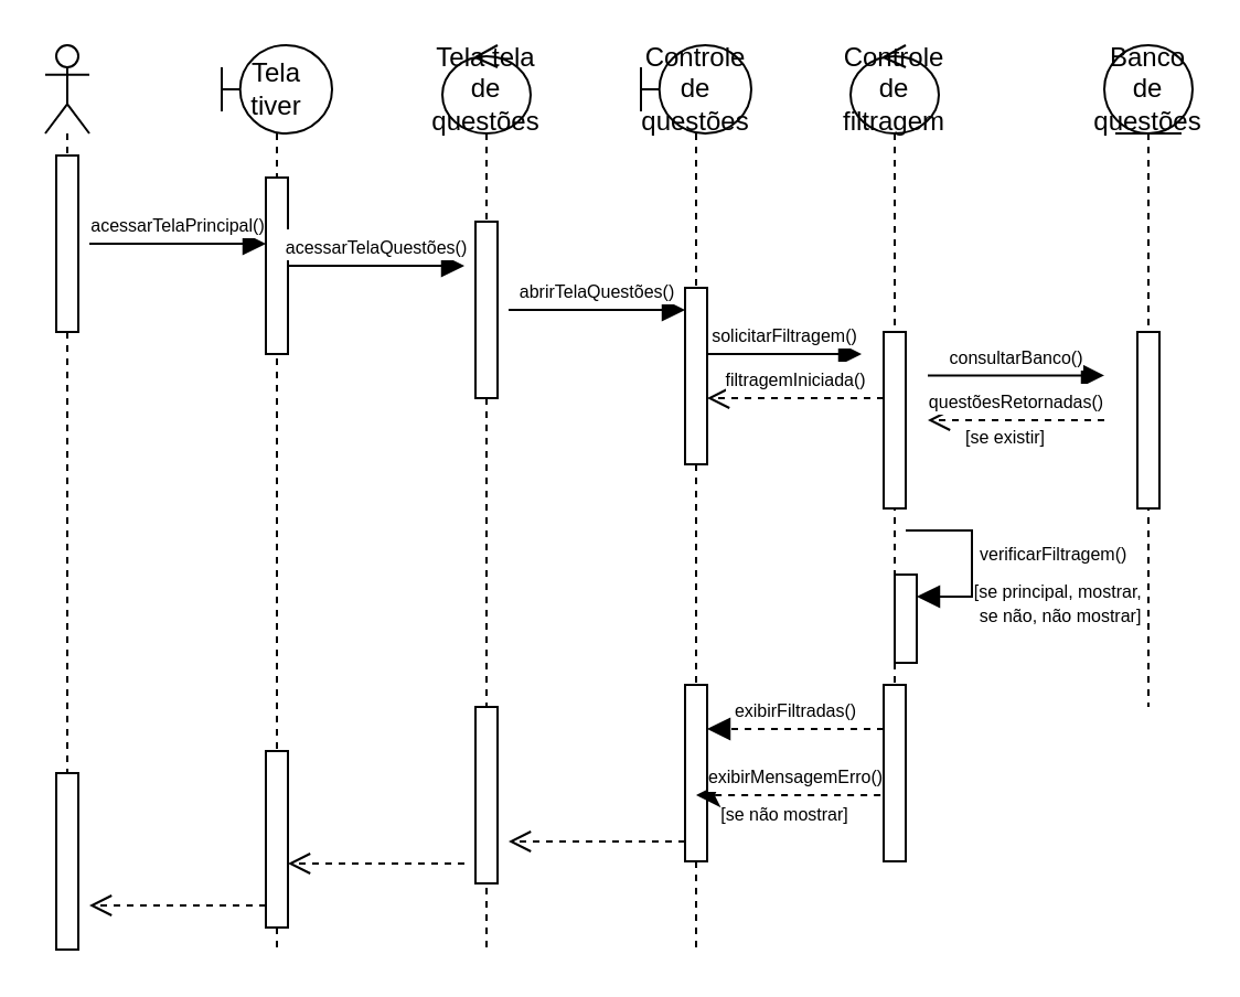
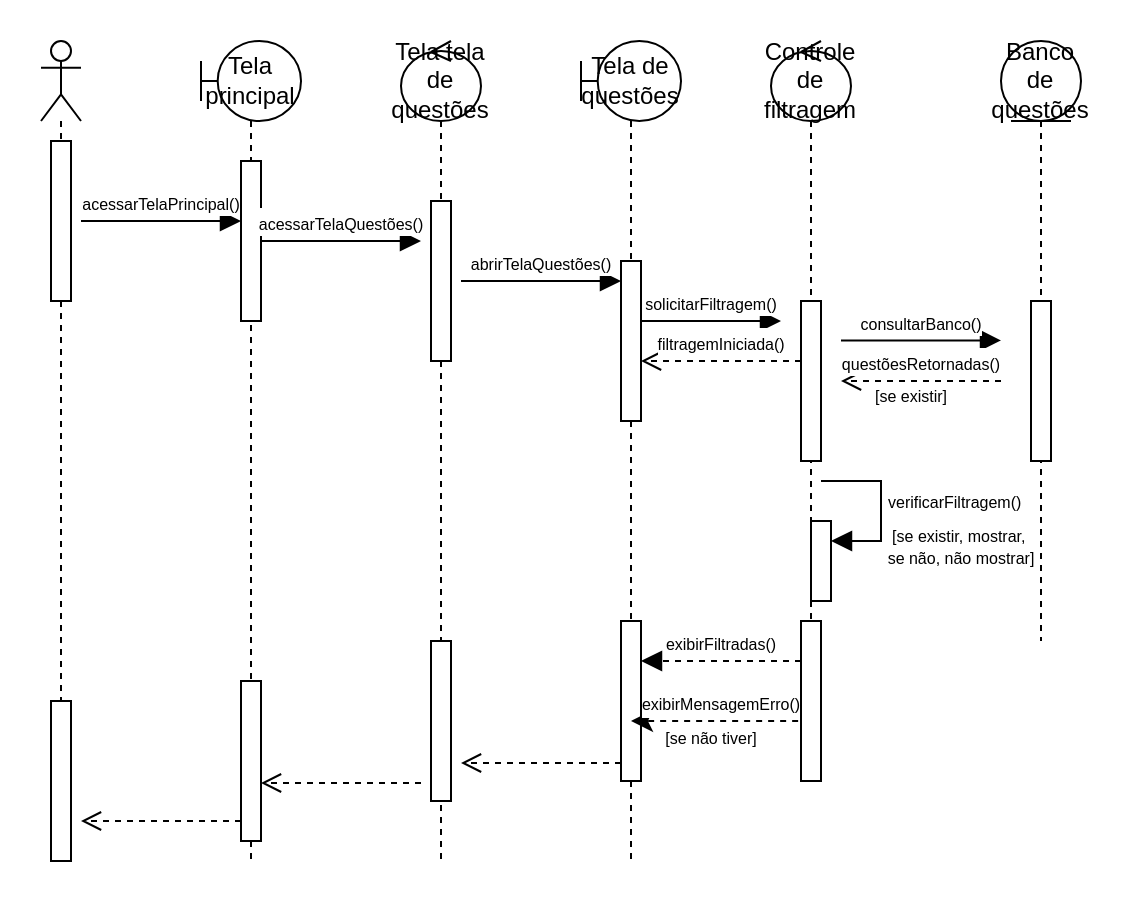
- <mxCell id="6" value="&lt;div style=&quot;&quot;&gt;&lt;span style=&quot;background-color: initial;&quot;&gt;Tela tiver&lt;/span&gt;&lt;/div&gt;" style="shape=umlLifeline;perimeter=lifelinePerimeter;whiteSpace=wrap;html=1;container=1;dropTarget=0;collapsible=0;recursiveResize=0;outlineConnect=0;portConstraint=eastwest;newEdgeStyle={&quot;curved&quot;:0,&quot;rounded&quot;:0};participant=umlBoundary;align=center;" vertex="1" parent="1"><mxGeometry x="100" y="20" width="50" height="410" as="geometry" /></mxCell>
+ <mxCell id="6" value="&lt;div style=&quot;&quot;&gt;&lt;span style=&quot;background-color: initial;&quot;&gt;Tela principal&lt;/span&gt;&lt;/div&gt;" style="shape=umlLifeline;perimeter=lifelinePerimeter;whiteSpace=wrap;html=1;container=1;dropTarget=0;collapsible=0;recursiveResize=0;outlineConnect=0;portConstraint=eastwest;newEdgeStyle={&quot;curved&quot;:0,&quot;rounded&quot;:0};participant=umlBoundary;align=center;" vertex="1" parent="1"><mxGeometry x="100" y="20" width="50" height="410" as="geometry" /></mxCell>
- <mxCell id="12" value="Controle de questões" style="shape=umlLifeline;perimeter=lifelinePerimeter;whiteSpace=wrap;html=1;container=1;dropTarget=0;collapsible=0;recursiveResize=0;outlineConnect=0;portConstraint=eastwest;newEdgeStyle={&quot;curved&quot;:0,&quot;rounded&quot;:0};participant=umlBoundary;" vertex="1" parent="1"><mxGeometry x="290" y="20" width="50" height="410" as="geometry" /></mxCell>
+ <mxCell id="12" value="Tela de questões" style="shape=umlLifeline;perimeter=lifelinePerimeter;whiteSpace=wrap;html=1;container=1;dropTarget=0;collapsible=0;recursiveResize=0;outlineConnect=0;portConstraint=eastwest;newEdgeStyle={&quot;curved&quot;:0,&quot;rounded&quot;:0};participant=umlBoundary;" vertex="1" parent="1"><mxGeometry x="290" y="20" width="50" height="410" as="geometry" /></mxCell>
- <mxCell id="33" value="&lt;font style=&quot;font-size: 8px;&quot;&gt;[se principal, mostrar,&amp;nbsp;&lt;/font&gt;&lt;div style=&quot;font-size: 8px;&quot;&gt;&lt;font style=&quot;font-size: 8px;&quot;&gt;se não, não mostrar]&lt;/font&gt;&lt;/div&gt;" style="text;html=1;align=center;verticalAlign=middle;resizable=0;points=[];autosize=1;strokeColor=none;fillColor=none;fontSize=16;container=0;" vertex="1" parent="1"><mxGeometry x="430" y="250" width="100" height="40" as="geometry" /></mxCell>
+ <mxCell id="33" value="&lt;font style=&quot;font-size: 8px;&quot;&gt;[se existir, mostrar,&amp;nbsp;&lt;/font&gt;&lt;div style=&quot;font-size: 8px;&quot;&gt;&lt;font style=&quot;font-size: 8px;&quot;&gt;se não, não mostrar]&lt;/font&gt;&lt;/div&gt;" style="text;html=1;align=center;verticalAlign=middle;resizable=0;points=[];autosize=1;strokeColor=none;fillColor=none;fontSize=16;container=0;" vertex="1" parent="1"><mxGeometry x="430" y="250" width="100" height="40" as="geometry" /></mxCell>
- <mxCell id="34" value="&lt;span style=&quot;font-size: 8px;&quot;&gt;[se não mostrar]&lt;/span&gt;" style="text;html=1;align=center;verticalAlign=middle;resizable=0;points=[];autosize=1;strokeColor=none;fillColor=none;fontSize=16;" vertex="1" parent="1"><mxGeometry x="320" y="351" width="70" height="30" as="geometry" /></mxCell>
+ <mxCell id="34" value="&lt;span style=&quot;font-size: 8px;&quot;&gt;[se não tiver]&lt;/span&gt;" style="text;html=1;align=center;verticalAlign=middle;resizable=0;points=[];autosize=1;strokeColor=none;fillColor=none;fontSize=16;" vertex="1" parent="1"><mxGeometry x="320" y="351" width="70" height="30" as="geometry" /></mxCell>
